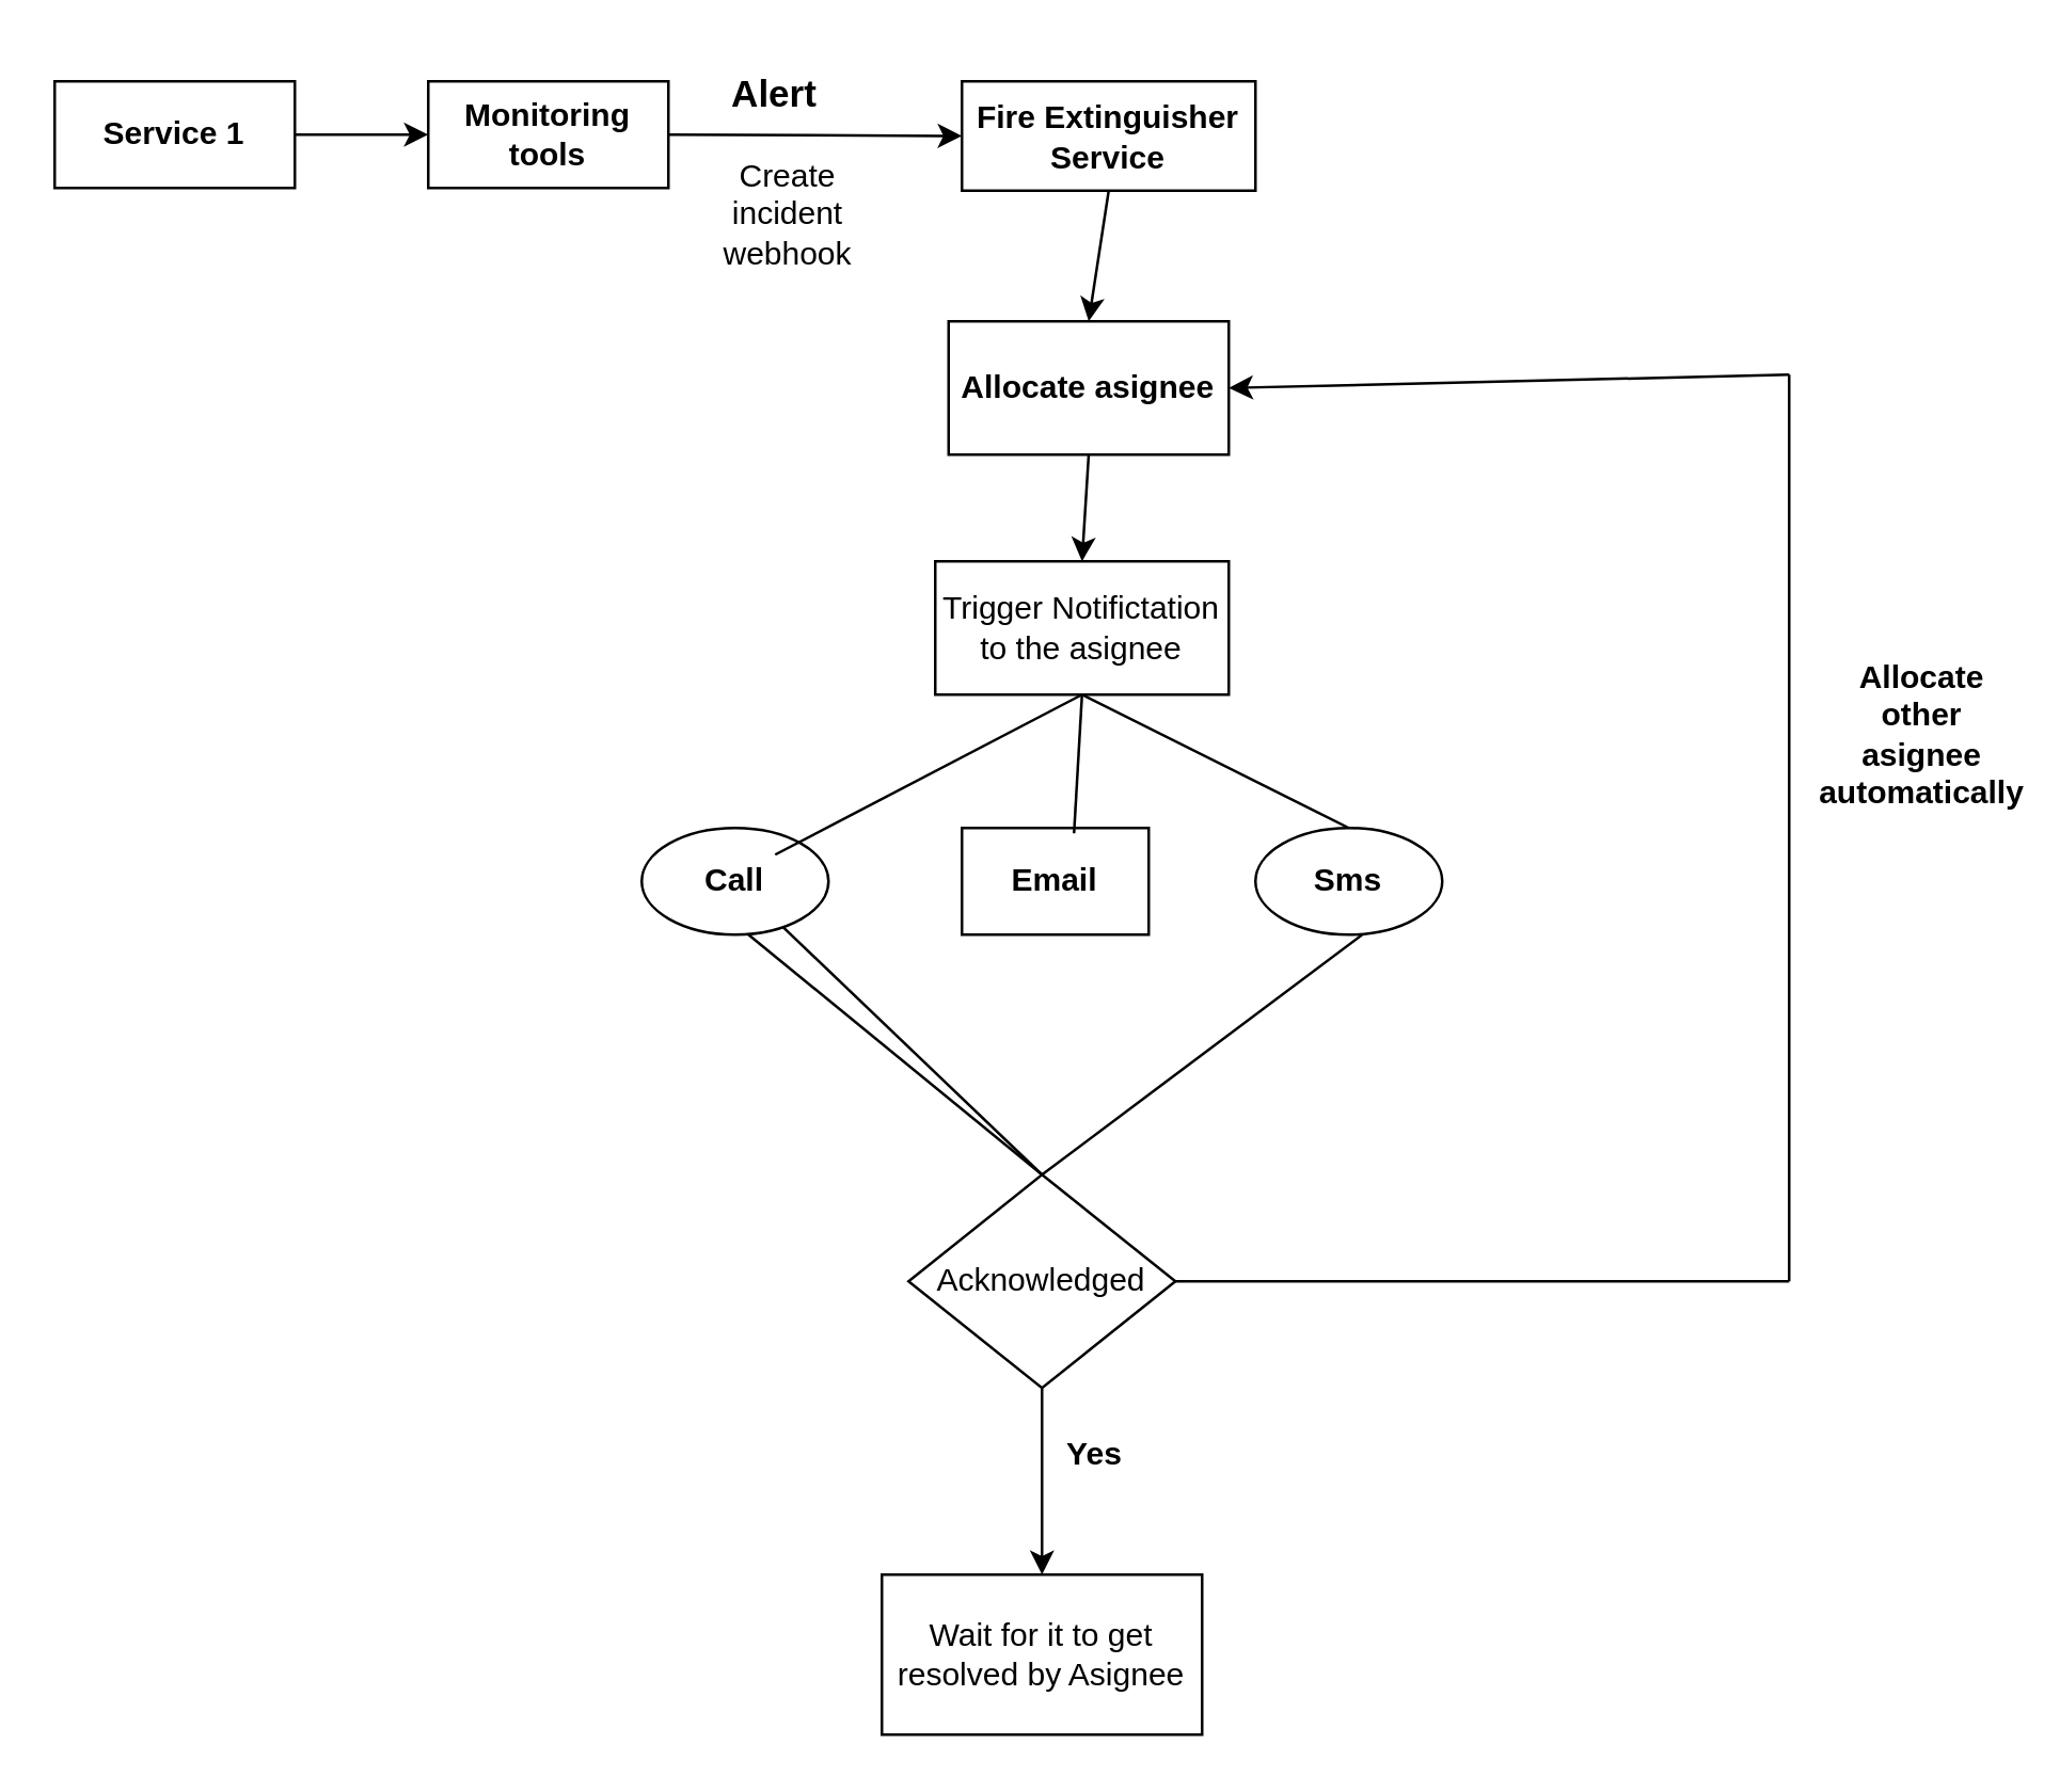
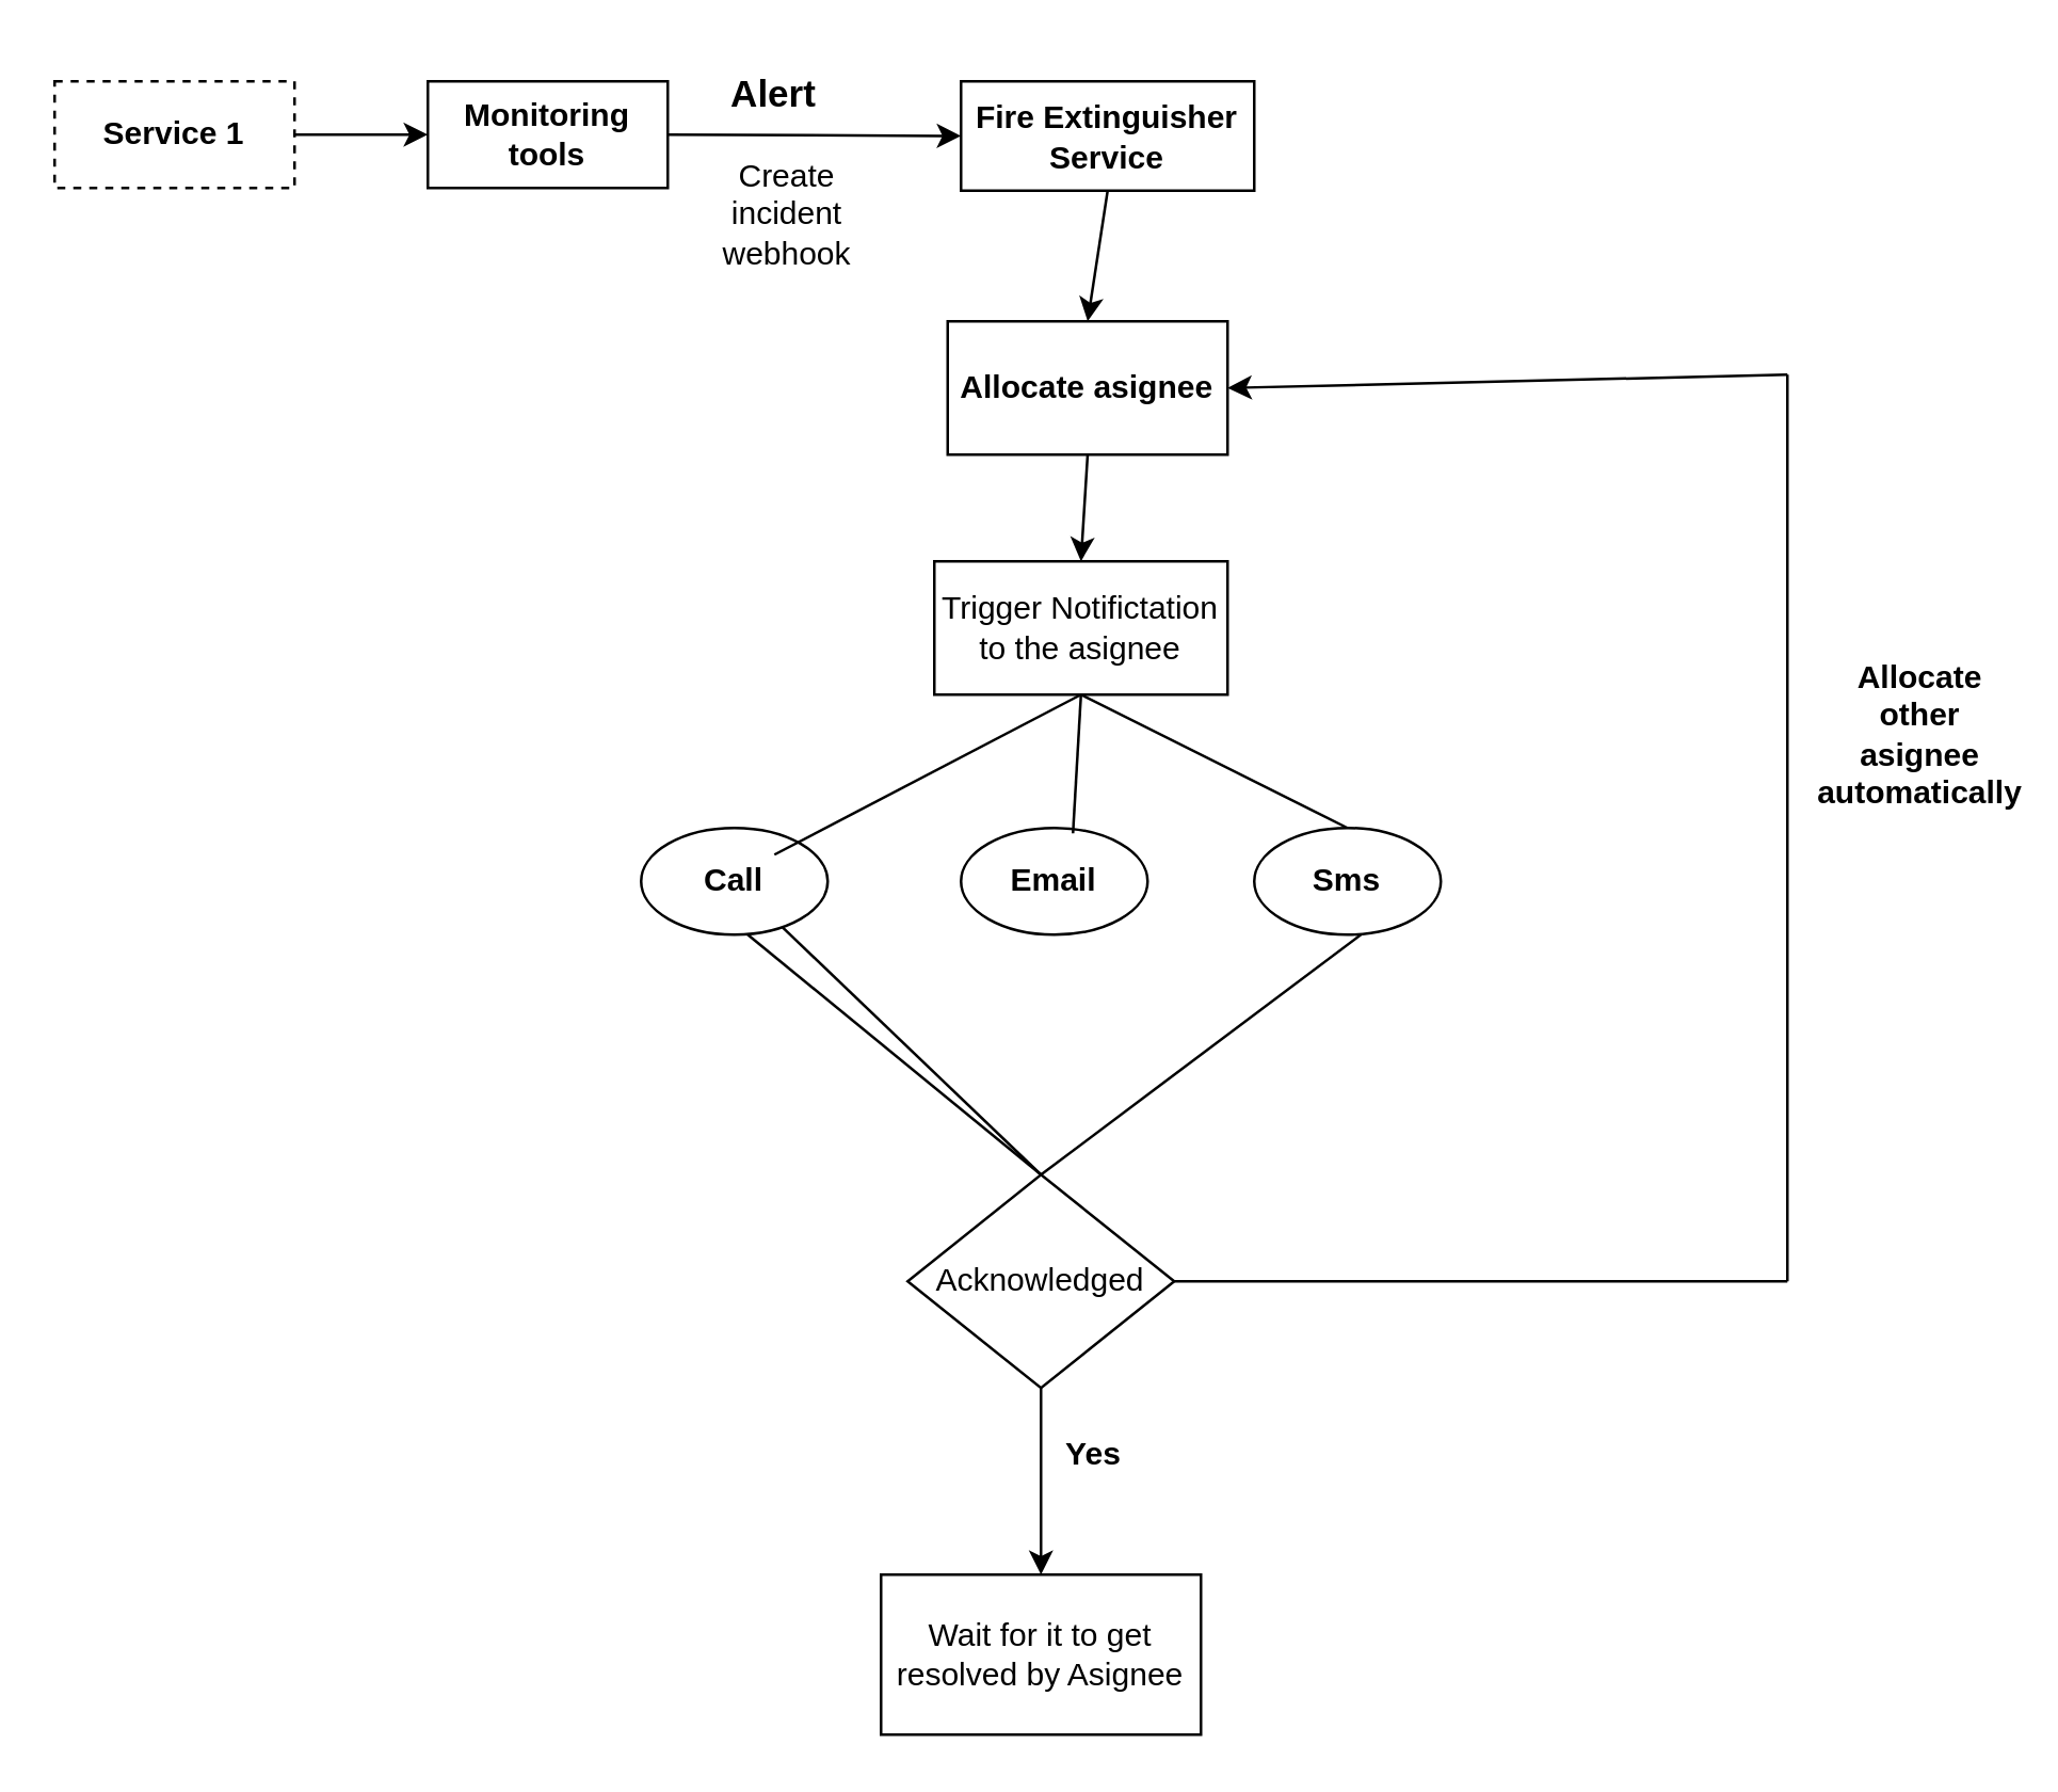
- <mxCell id="2" value="&lt;b&gt;Service 1&lt;/b&gt;" style="rounded=0;whiteSpace=wrap;html=1;" vertex="1" parent="1"><mxGeometry x="20" y="30" width="90" height="40" as="geometry" /></mxCell>
+ <mxCell id="2" value="&lt;b&gt;Service 1&lt;/b&gt;" style="rounded=0;whiteSpace=wrap;html=1;dashed=1;" vertex="1" parent="1"><mxGeometry x="20" y="30" width="90" height="40" as="geometry" /></mxCell>
- <mxCell id="12" value="&lt;b&gt;Email&lt;/b&gt;" style="whiteSpace=wrap;html=1;rounded=0;" vertex="1" parent="1"><mxGeometry x="360" y="310" width="70" height="40" as="geometry" /></mxCell>
+ <mxCell id="12" value="&lt;b&gt;Email&lt;/b&gt;" style="ellipse;whiteSpace=wrap;html=1;" vertex="1" parent="1"><mxGeometry x="360" y="310" width="70" height="40" as="geometry" /></mxCell>
